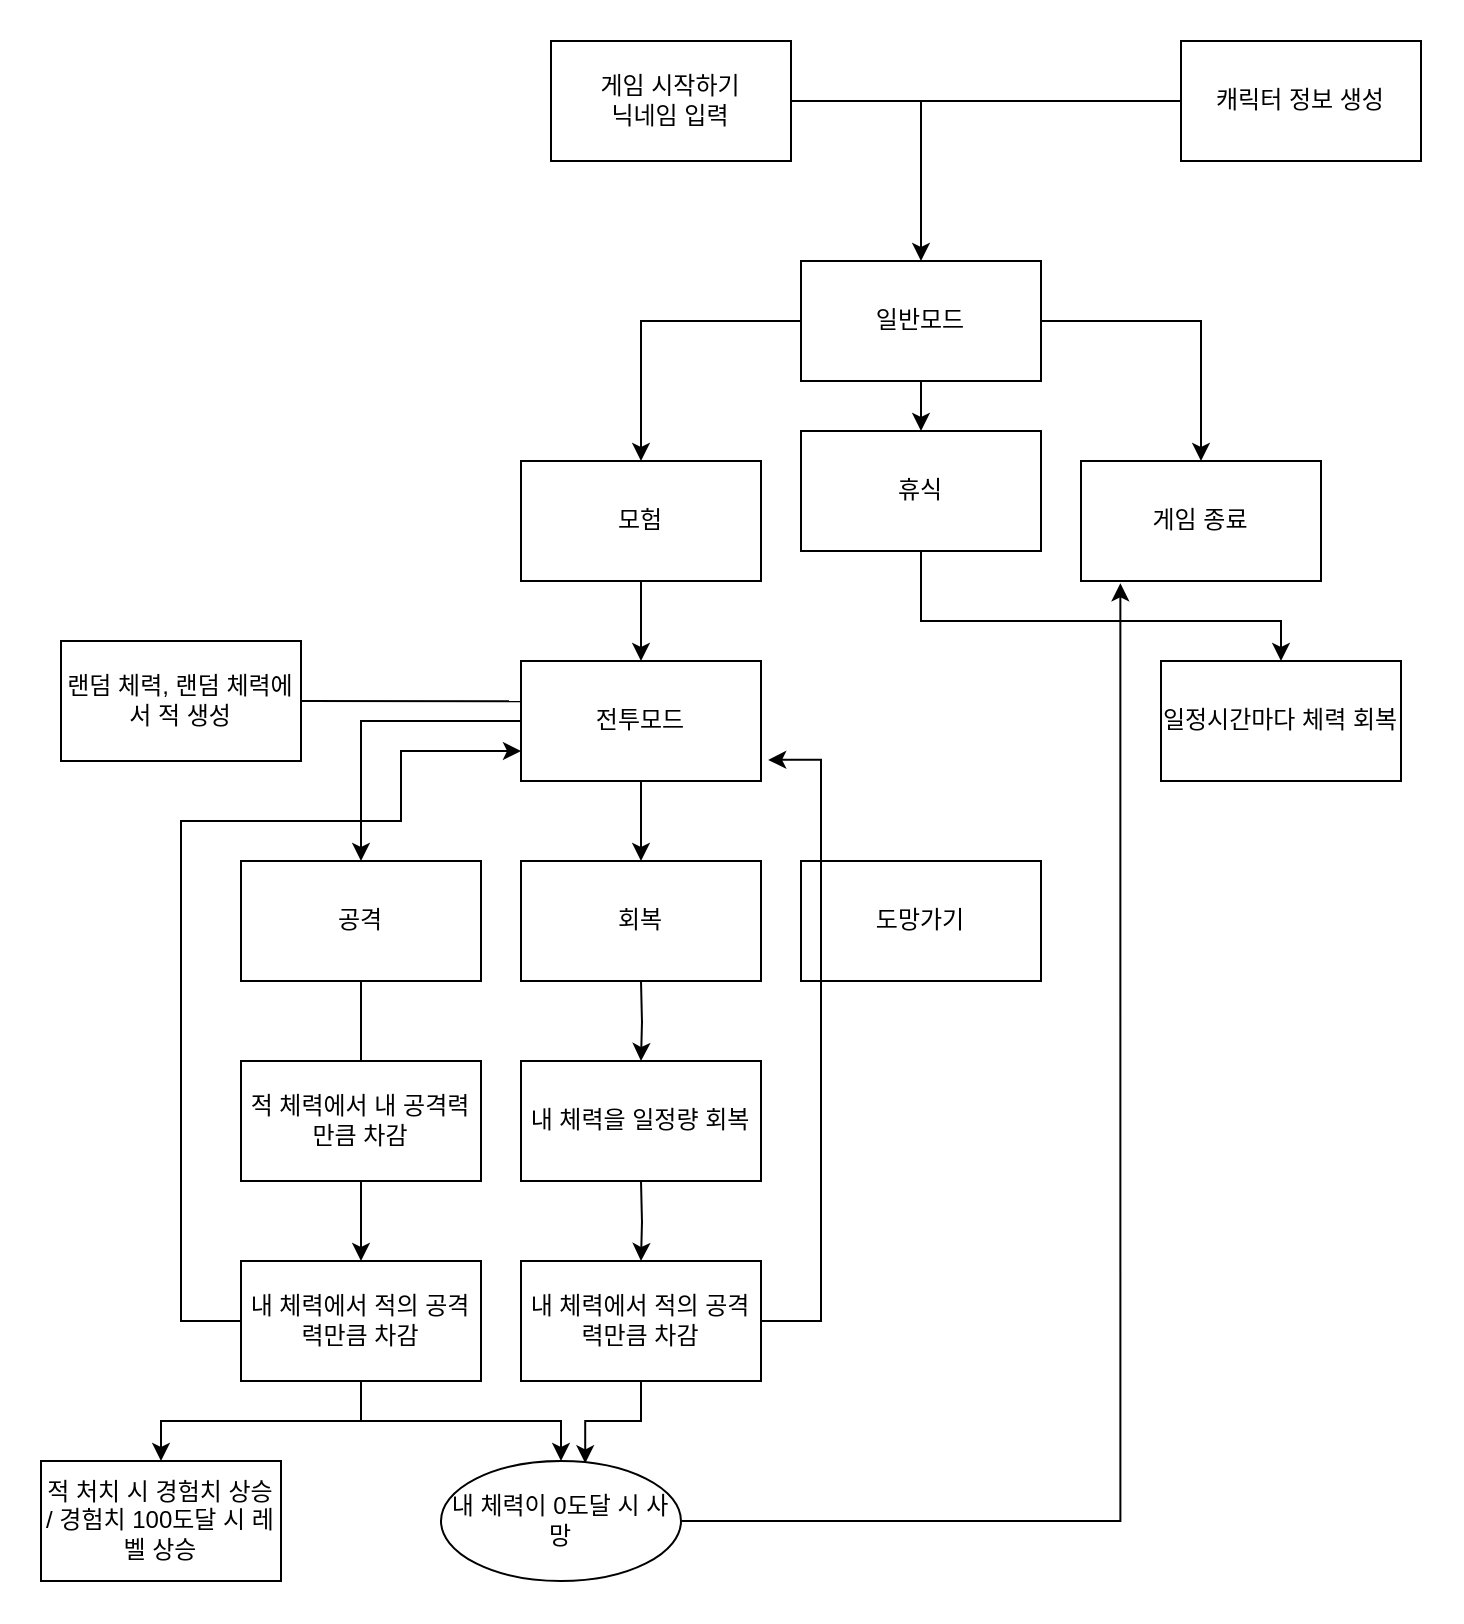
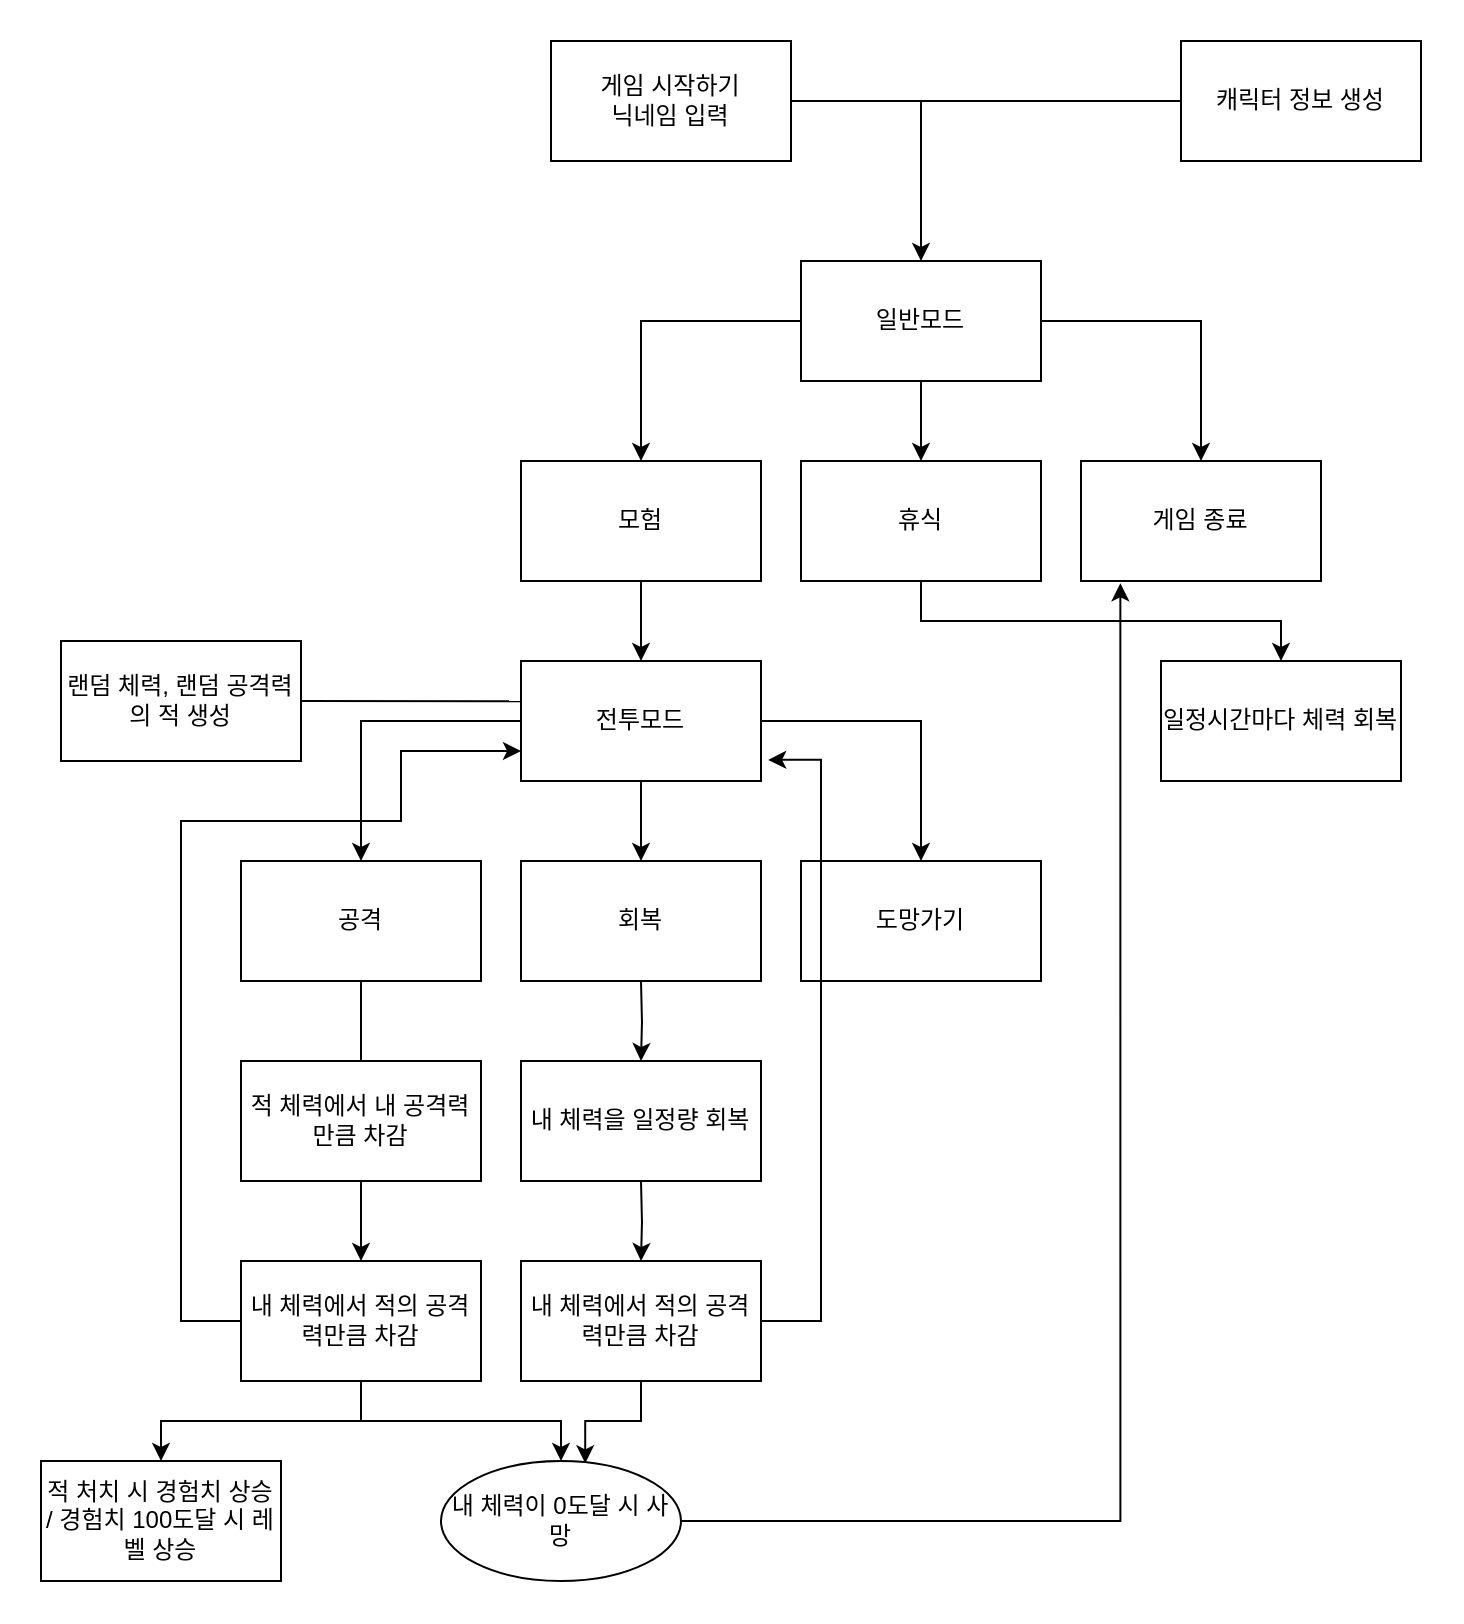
- <mxCell id="10" value="휴식" style="rounded=0;whiteSpace=wrap;html=1;" vertex="1" parent="1"><mxGeometry x="400" y="215" width="120" height="60" as="geometry" /></mxCell>
+ <mxCell id="10" value="휴식" style="rounded=0;whiteSpace=wrap;html=1;" vertex="1" parent="1"><mxGeometry x="400" y="230" width="120" height="60" as="geometry" /></mxCell>
- <mxCell id="14" value="랜덤 체력, 랜덤 체력에서 적 생성" style="rounded=0;whiteSpace=wrap;html=1;" vertex="1" parent="1"><mxGeometry x="30" y="320" width="120" height="60" as="geometry" /></mxCell>
+ <mxCell id="14" value="랜덤 체력, 랜덤 공격력의 적 생성" style="rounded=0;whiteSpace=wrap;html=1;" vertex="1" parent="1"><mxGeometry x="30" y="320" width="120" height="60" as="geometry" /></mxCell>
+ <mxCell id="17" style="edgeStyle=orthogonalEdgeStyle;rounded=0;orthogonalLoop=1;jettySize=auto;html=1;entryX=0.5;entryY=0;entryDx=0;entryDy=0;" edge="1" parent="1" source="18" target="20"><mxGeometry relative="1" as="geometry" /></mxCell>
